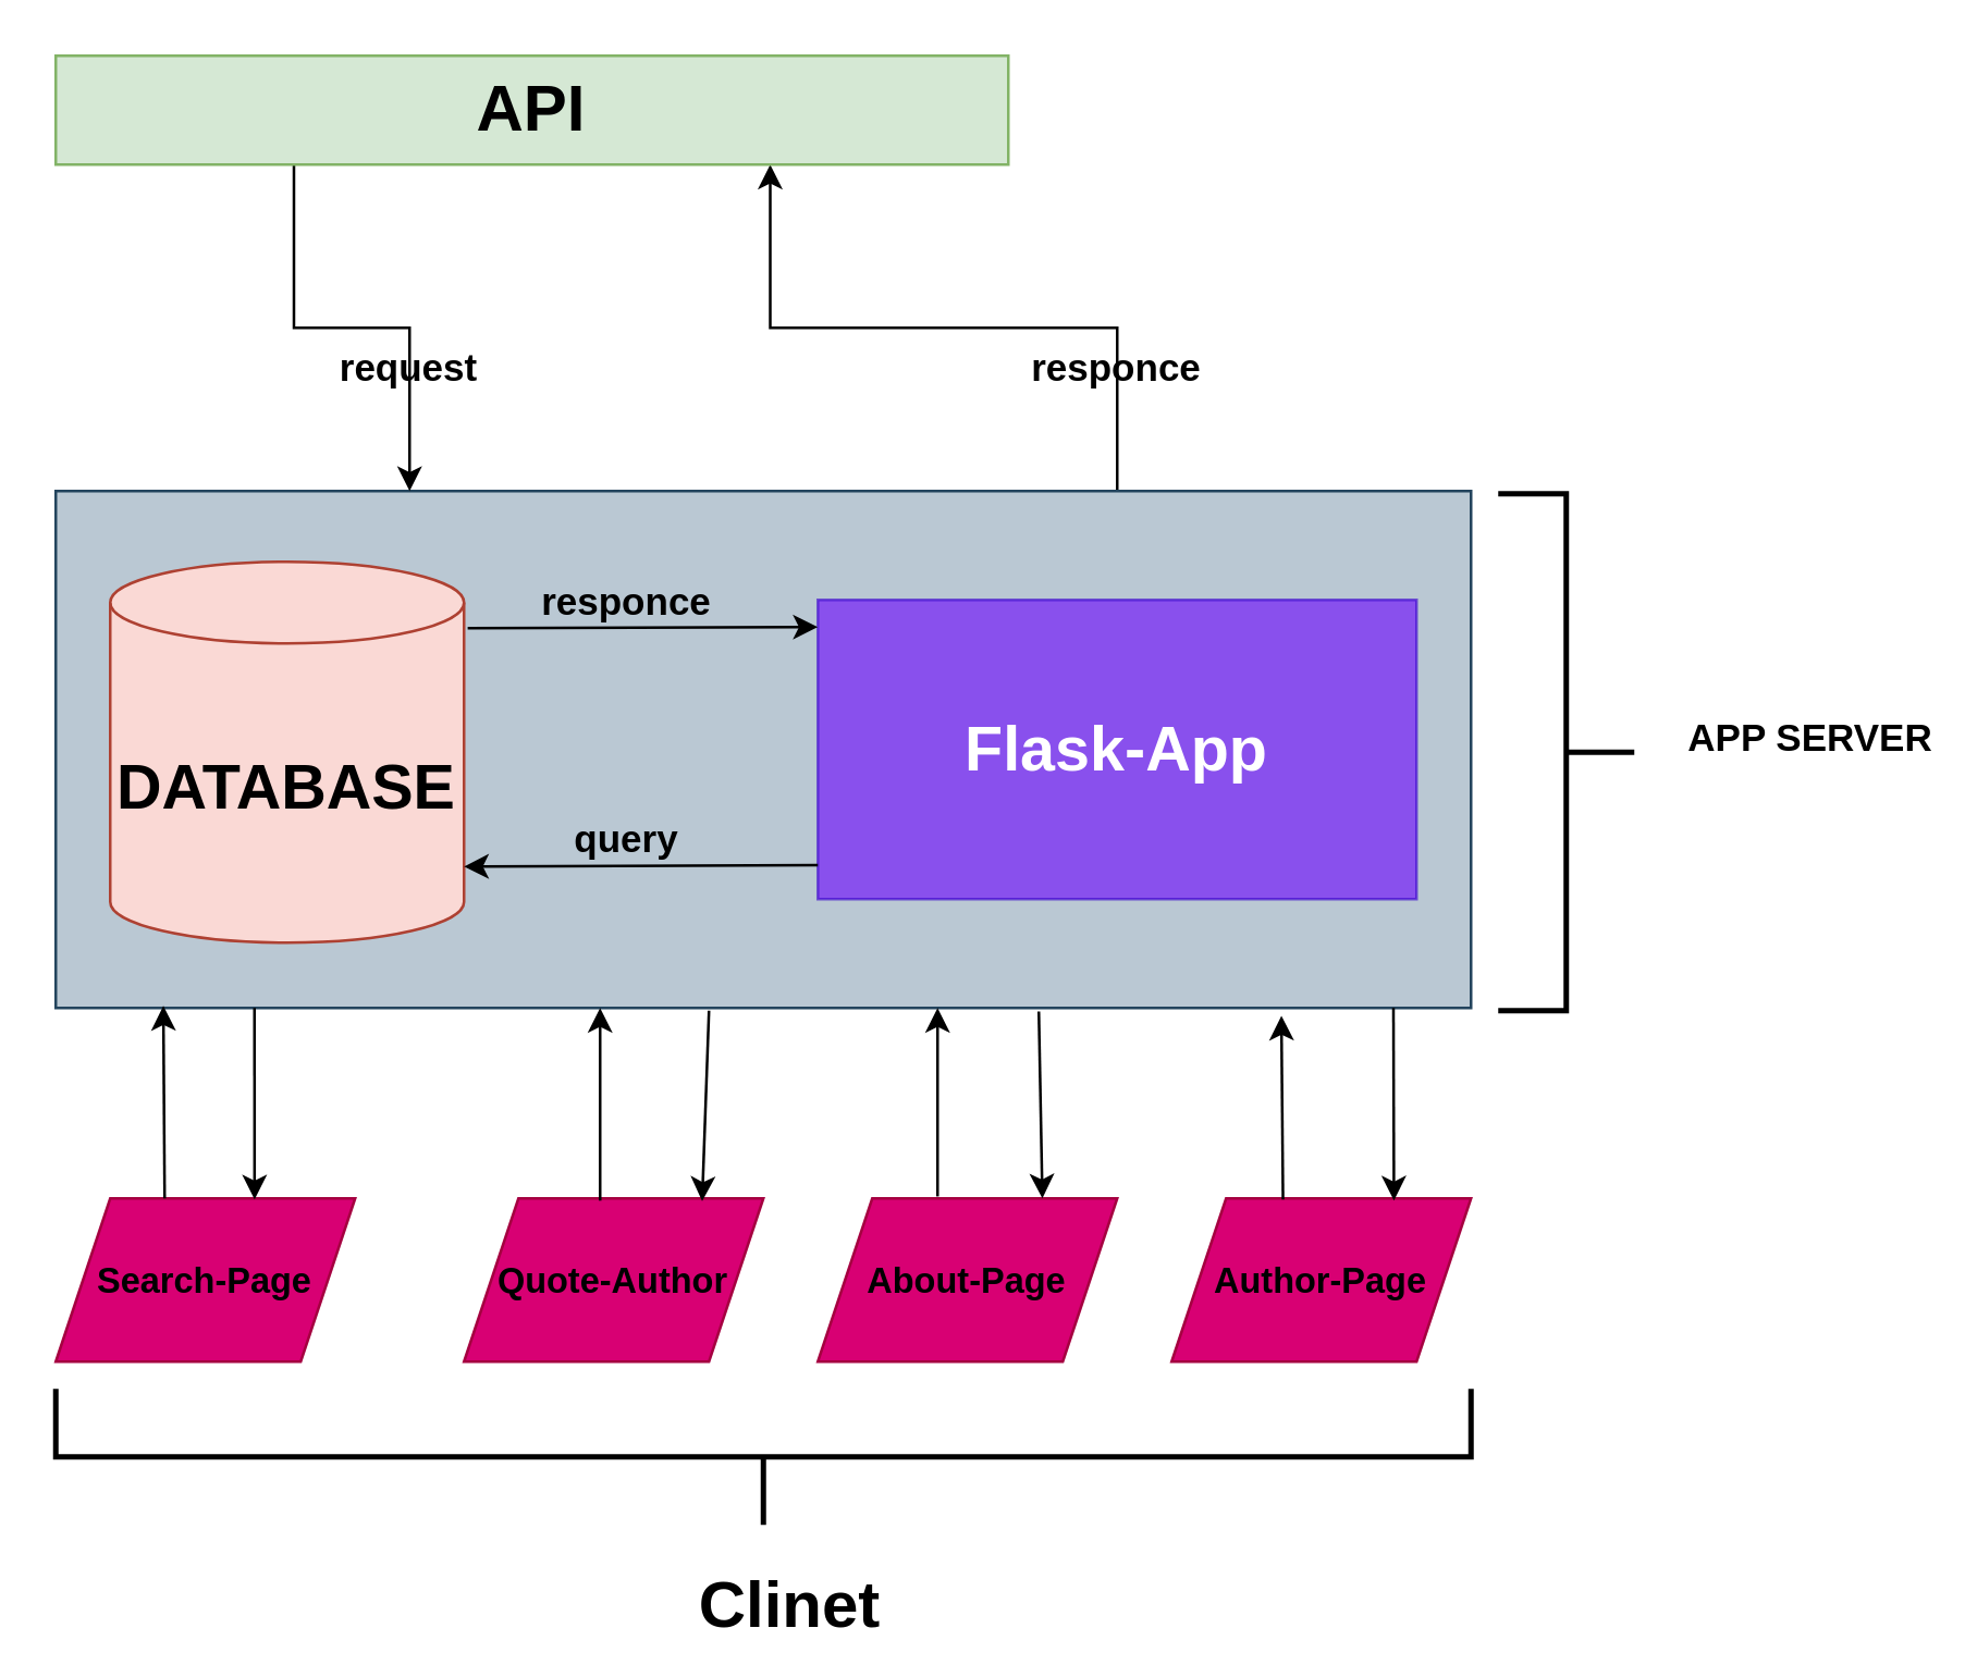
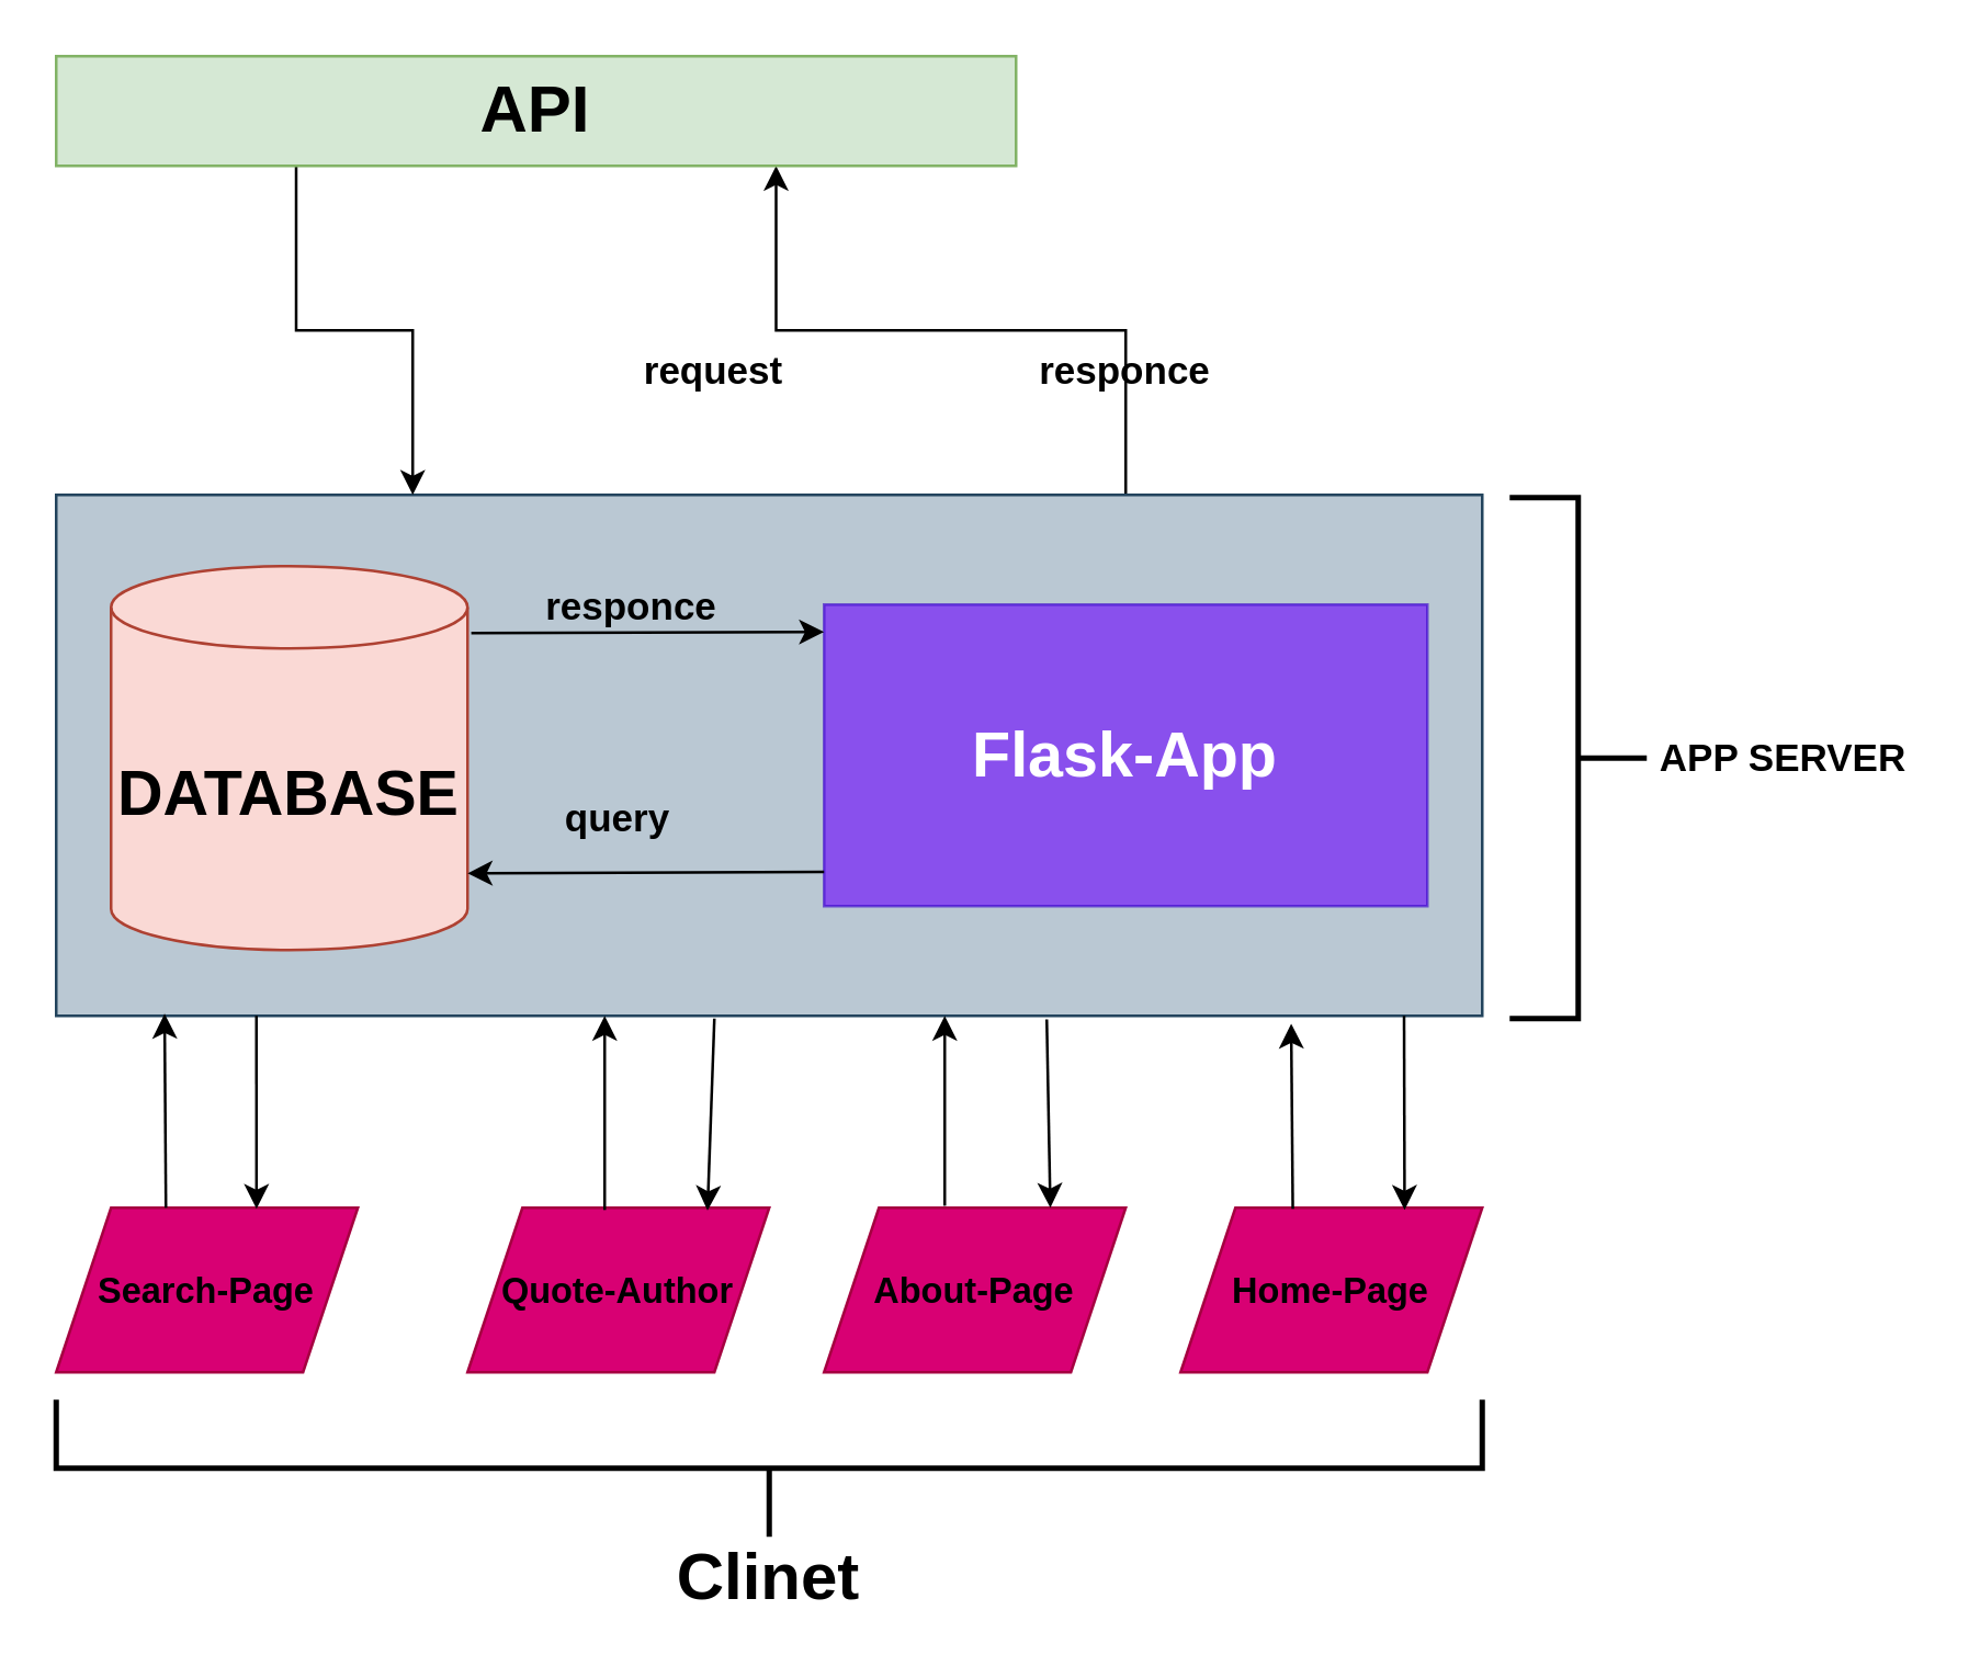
- <mxCell id="7" value="request" style="text;html=1;align=center;verticalAlign=middle;whiteSpace=wrap;rounded=0;fontStyle=1;fontSize=14;textShadow=0;" vertex="1" parent="1"><mxGeometry x="120" y="120" width="60" height="30" as="geometry" /></mxCell>
+ <mxCell id="7" value="request" style="text;html=1;align=center;verticalAlign=middle;whiteSpace=wrap;rounded=0;fontStyle=1;fontSize=14;textShadow=0;" vertex="1" parent="1"><mxGeometry x="230" y="120" width="60" height="30" as="geometry" /></mxCell>
- <mxCell id="13" value="APP SERVER" style="text;html=1;align=center;verticalAlign=middle;whiteSpace=wrap;rounded=0;fontStyle=1;fontSize=14;textShadow=0;" vertex="1" parent="1"><mxGeometry x="615" y="256" width="100" height="30" as="geometry" /></mxCell>
+ <mxCell id="13" value="APP SERVER" style="text;html=1;align=center;verticalAlign=middle;whiteSpace=wrap;rounded=0;fontStyle=1;fontSize=14;textShadow=0;" vertex="1" parent="1"><mxGeometry x="600" y="261" width="100" height="30" as="geometry" /></mxCell>
- <mxCell id="14" value="query" style="text;html=1;align=center;verticalAlign=middle;whiteSpace=wrap;rounded=0;fontStyle=1;fontSize=14;textShadow=0;" vertex="1" parent="1"><mxGeometry x="200" y="293" width="60" height="30" as="geometry" /></mxCell>
+ <mxCell id="14" value="query" style="text;html=1;align=center;verticalAlign=middle;whiteSpace=wrap;rounded=0;fontStyle=1;fontSize=14;textShadow=0;" vertex="1" parent="1"><mxGeometry x="195" y="283" width="60" height="30" as="geometry" /></mxCell>
- <mxCell id="9" value="Author-Page" style="shape=parallelogram;perimeter=parallelogramPerimeter;whiteSpace=wrap;html=1;fixedSize=1;fillColor=#d80073;strokeColor=#A50040;fontColor=#000000;fillStyle=auto;fontStyle=1;fontSize=13;" vertex="1" parent="1"><mxGeometry x="430" y="440" width="110" height="60" as="geometry" /></mxCell>
+ <mxCell id="9" value="Home-Page" style="shape=parallelogram;perimeter=parallelogramPerimeter;whiteSpace=wrap;html=1;fixedSize=1;fillColor=#d80073;strokeColor=#A50040;fontColor=#000000;fillStyle=auto;fontStyle=1;fontSize=13;" vertex="1" parent="1"><mxGeometry x="430" y="440" width="110" height="60" as="geometry" /></mxCell>
- <mxCell id="29" value="&lt;b&gt;&lt;font style=&quot;font-size: 24px;&quot;&gt;Clinet&lt;/font&gt;&lt;/b&gt;" style="text;html=1;align=center;verticalAlign=middle;whiteSpace=wrap;rounded=0;" vertex="1" parent="1"><mxGeometry x="250" y="575" width="80" height="30" as="geometry" /></mxCell>
+ <mxCell id="29" value="&lt;b&gt;&lt;font style=&quot;font-size: 24px;&quot;&gt;Clinet&lt;/font&gt;&lt;/b&gt;" style="text;html=1;align=center;verticalAlign=middle;whiteSpace=wrap;rounded=0;" vertex="1" parent="1"><mxGeometry x="240" y="560" width="80" height="30" as="geometry" /></mxCell>
